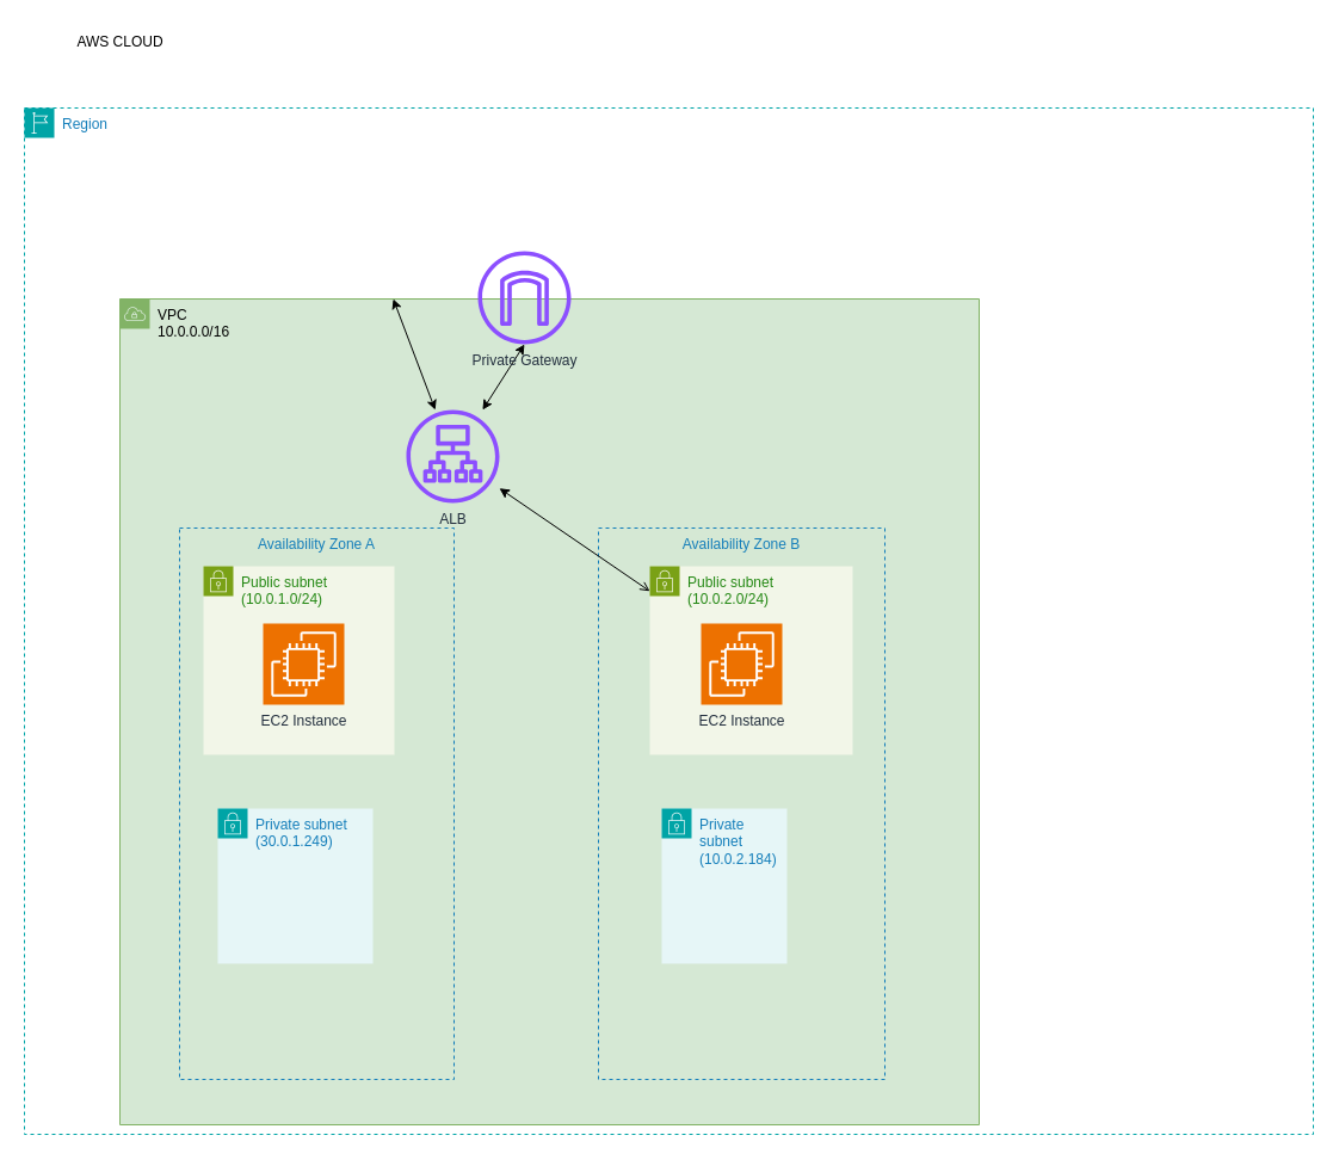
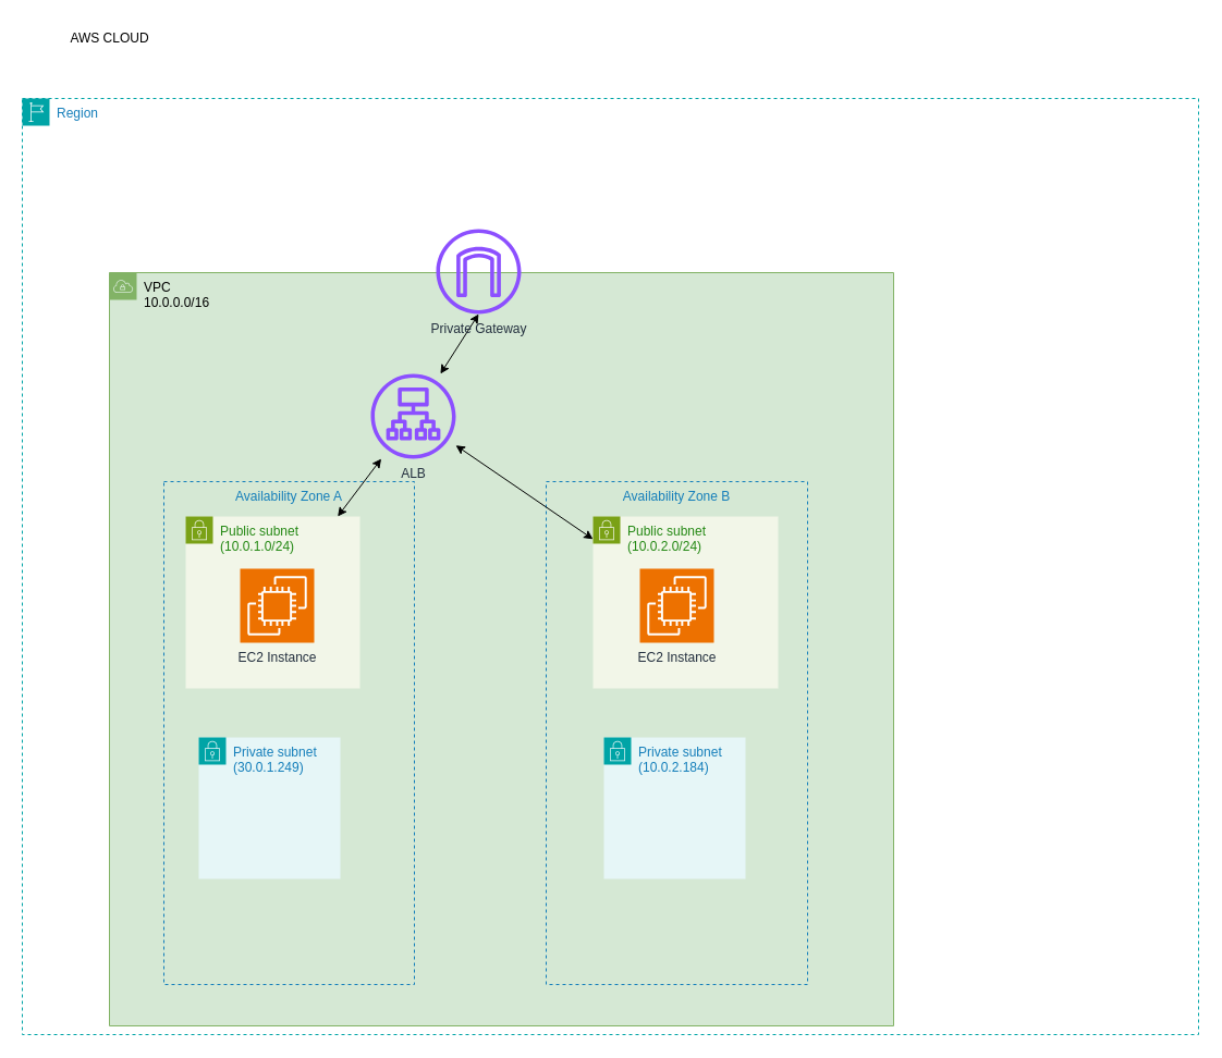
- <mxCell id="14" value="" style="endArrow=classic;startArrow=classic;html=1;rounded=0;" edge="1" parent="1" source="12" target="3"><mxGeometry width="50" height="50" relative="1" as="geometry"><mxPoint x="380" y="573" as="sourcePoint" /><mxPoint x="400" y="555" as="targetPoint" /></mxGeometry></mxCell>
+ <mxCell id="14" value="" style="endArrow=classic;startArrow=classic;html=1;rounded=0;" edge="1" parent="1" source="12" target="6"><mxGeometry width="50" height="50" relative="1" as="geometry"><mxPoint x="380" y="573" as="sourcePoint" /><mxPoint x="400" y="555" as="targetPoint" /></mxGeometry></mxCell>
- <mxCell id="15" value="" style="endArrow=open;startArrow=classic;html=1;rounded=0;" edge="1" parent="1" source="12" target="7"><mxGeometry width="50" height="50" relative="1" as="geometry"><mxPoint x="410" y="538" as="sourcePoint" /><mxPoint x="340" y="549" as="targetPoint" /></mxGeometry></mxCell>
+ <mxCell id="15" value="" style="endArrow=classic;startArrow=classic;html=1;rounded=0;" edge="1" parent="1" source="12" target="7"><mxGeometry width="50" height="50" relative="1" as="geometry"><mxPoint x="410" y="538" as="sourcePoint" /><mxPoint x="340" y="549" as="targetPoint" /></mxGeometry></mxCell>
- <mxCell id="11" value="Private subnet&lt;div&gt;(10.0.2.184)&lt;br&gt;&lt;/div&gt;" style="points=[[0,0],[0.25,0],[0.5,0],[0.75,0],[1,0],[1,0.25],[1,0.5],[1,0.75],[1,1],[0.75,1],[0.5,1],[0.25,1],[0,1],[0,0.75],[0,0.5],[0,0.25]];outlineConnect=0;gradientColor=none;html=1;whiteSpace=wrap;fontSize=12;fontStyle=0;container=1;pointerEvents=0;collapsible=0;recursiveResize=0;shape=mxgraph.aws4.group;grIcon=mxgraph.aws4.group_security_group;grStroke=0;strokeColor=#00A4A6;fillColor=#E6F6F7;verticalAlign=top;align=left;spacingLeft=30;fontColor=#147EBA;dashed=0;" vertex="1" parent="1"><mxGeometry x="554" y="677" width="105" height="130" as="geometry" /></mxCell>
+ <mxCell id="11" value="Private subnet&lt;div&gt;(10.0.2.184)&lt;br&gt;&lt;/div&gt;" style="points=[[0,0],[0.25,0],[0.5,0],[0.75,0],[1,0],[1,0.25],[1,0.5],[1,0.75],[1,1],[0.75,1],[0.5,1],[0.25,1],[0,1],[0,0.75],[0,0.5],[0,0.25]];outlineConnect=0;gradientColor=none;html=1;whiteSpace=wrap;fontSize=12;fontStyle=0;container=1;pointerEvents=0;collapsible=0;recursiveResize=0;shape=mxgraph.aws4.group;grIcon=mxgraph.aws4.group_security_group;grStroke=0;strokeColor=#00A4A6;fillColor=#E6F6F7;verticalAlign=top;align=left;spacingLeft=30;fontColor=#147EBA;dashed=0;" vertex="1" parent="1"><mxGeometry x="554" y="677" width="130" height="130" as="geometry" /></mxCell>
